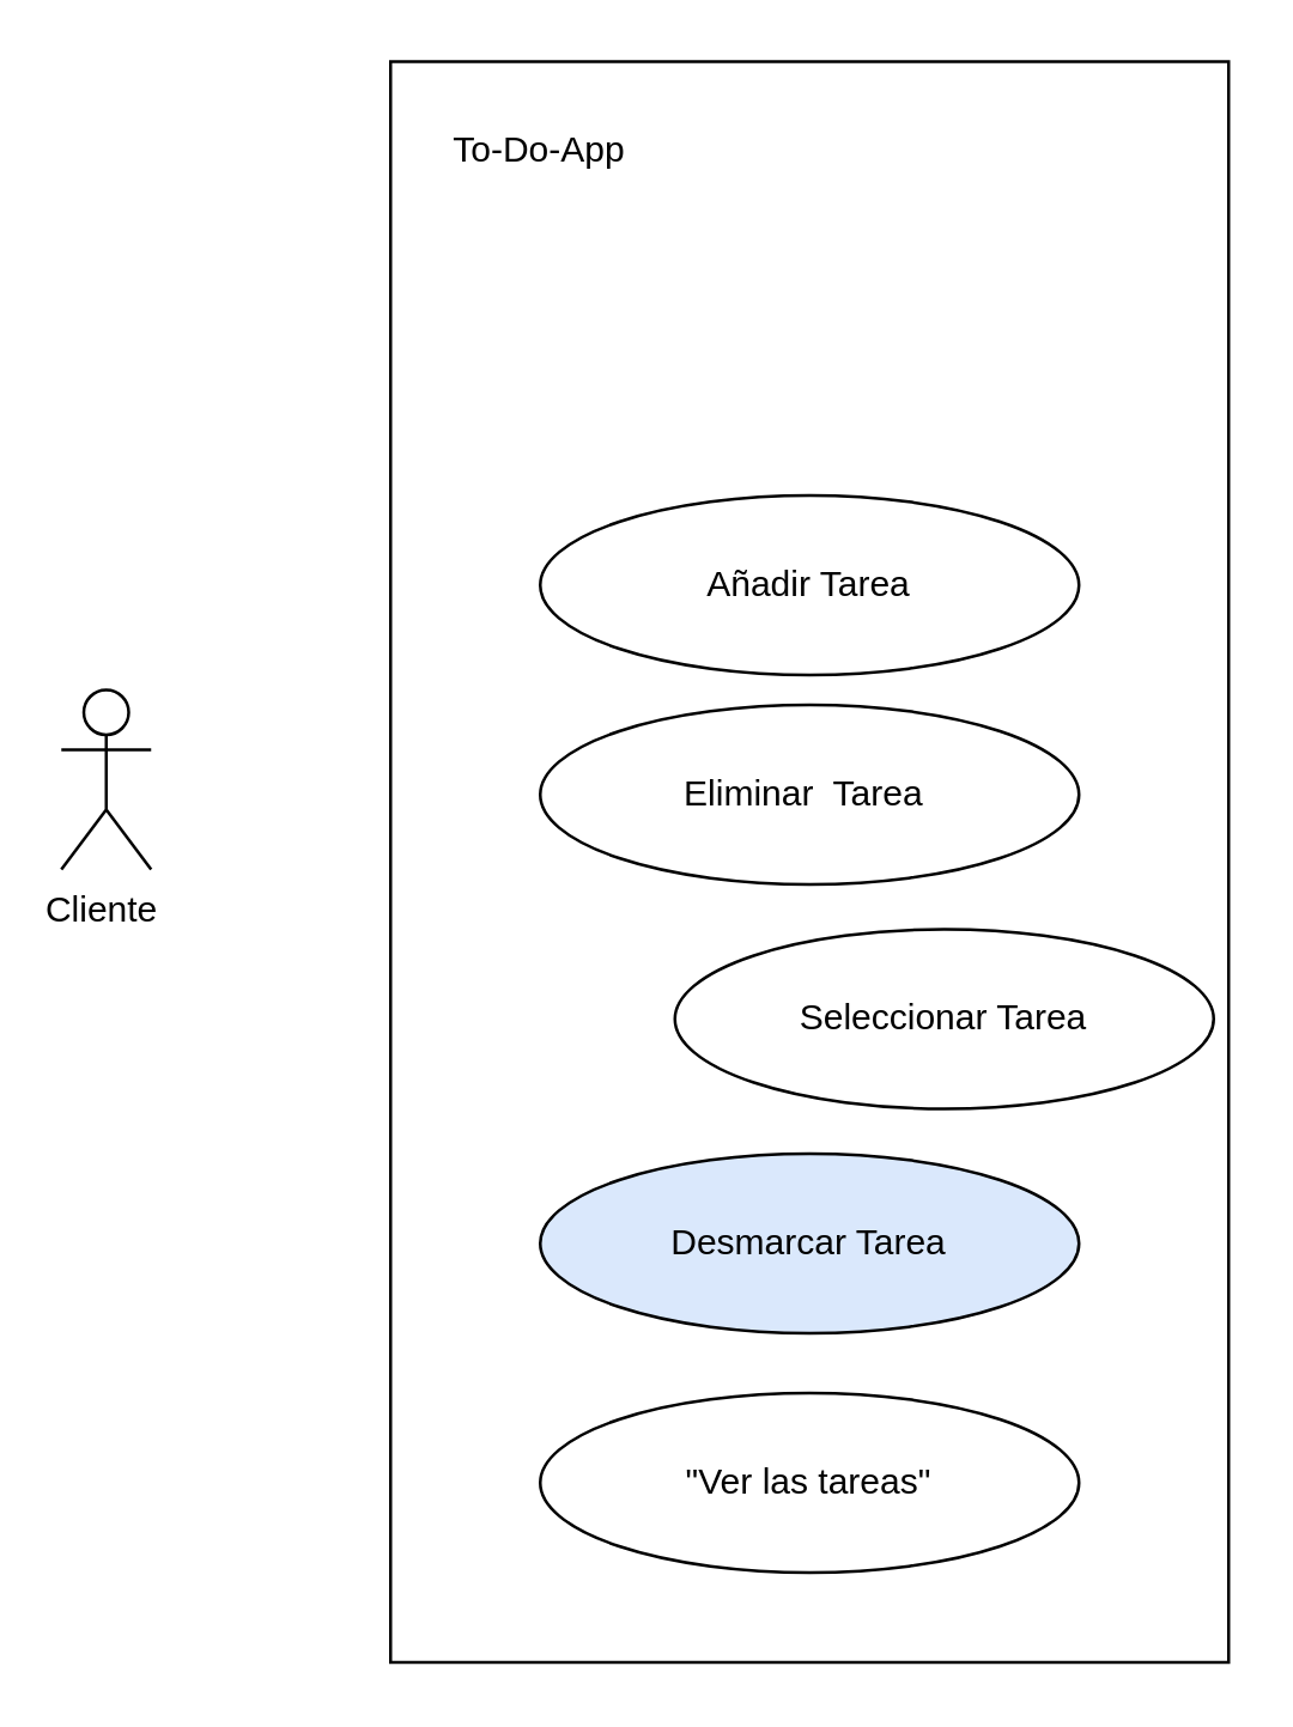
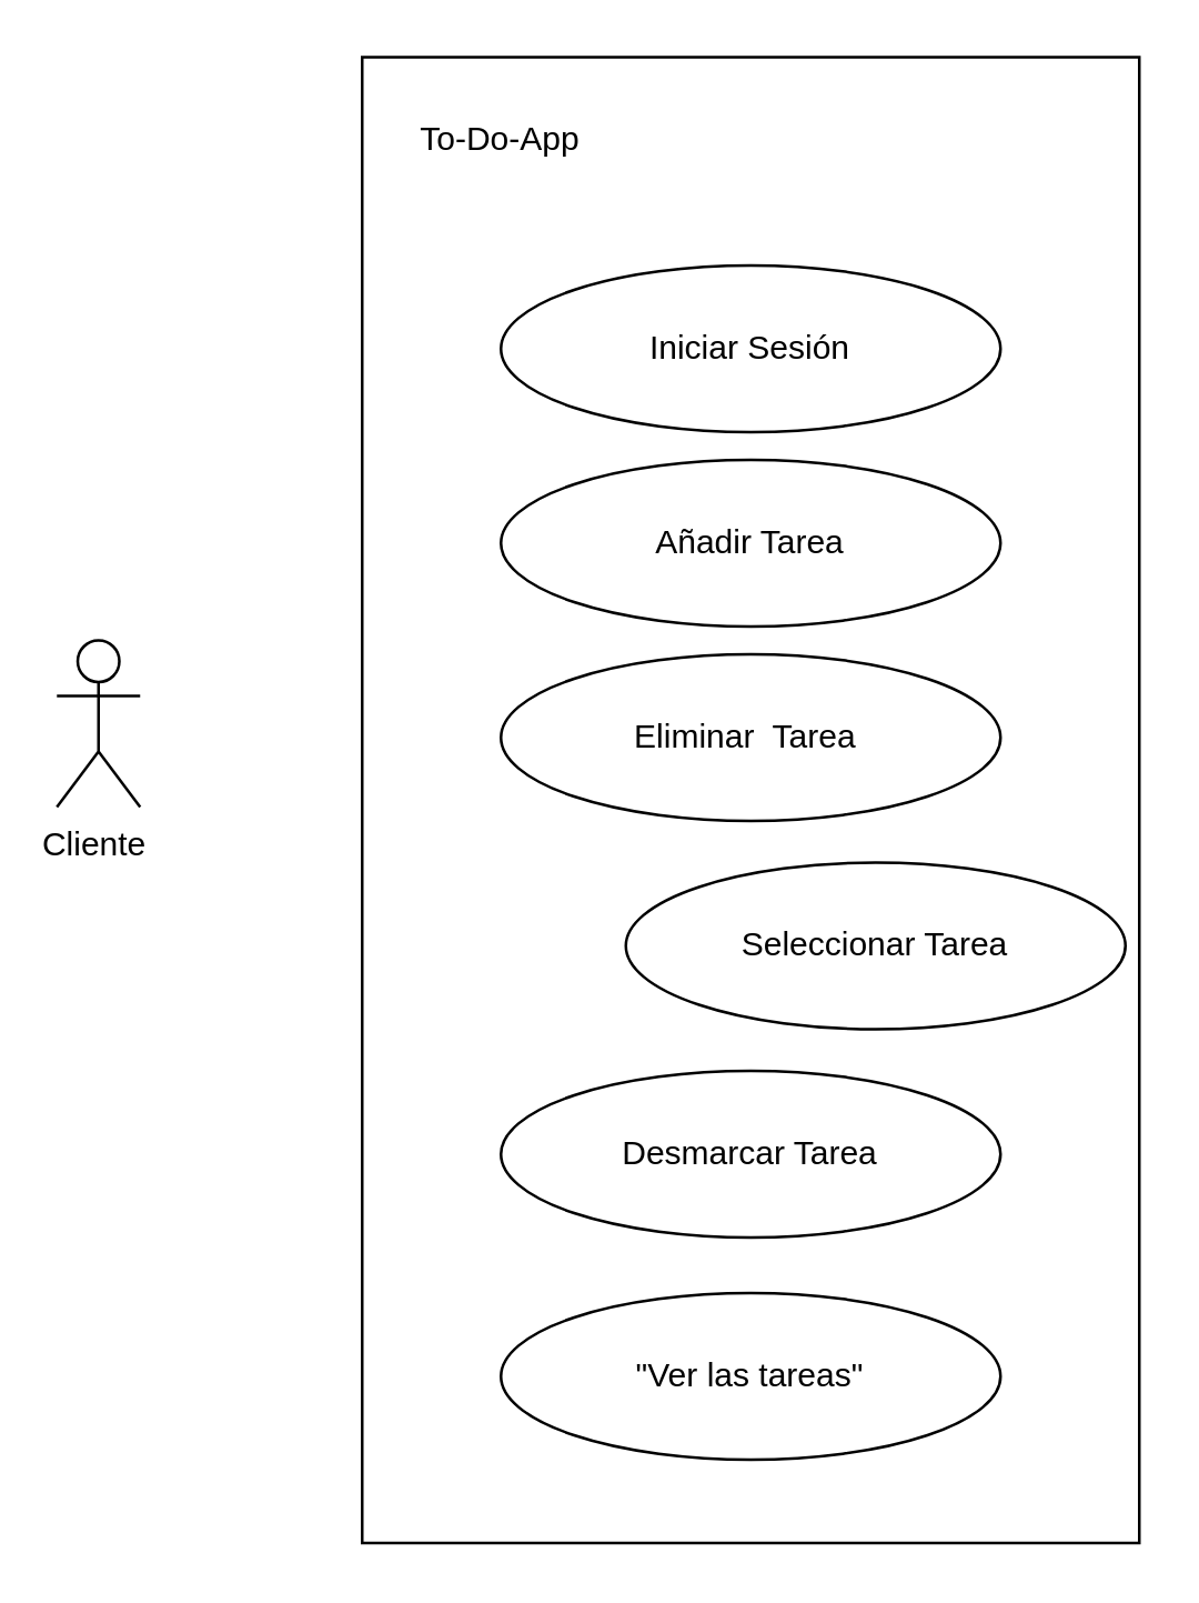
+ <mxCell id="4" value="Iniciar Sesión" style="ellipse;whiteSpace=wrap;html=1;" vertex="1" parent="1"><mxGeometry x="180" y="95" width="180" height="60" as="geometry" /></mxCell>
- <mxCell id="7" value="Desmarcar Tarea" style="ellipse;whiteSpace=wrap;html=1;fillColor=#dae8fc;" vertex="1" parent="1"><mxGeometry x="180" y="385" width="180" height="60" as="geometry" /></mxCell>
+ <mxCell id="7" value="Desmarcar Tarea" style="ellipse;whiteSpace=wrap;html=1;" vertex="1" parent="1"><mxGeometry x="180" y="385" width="180" height="60" as="geometry" /></mxCell>
